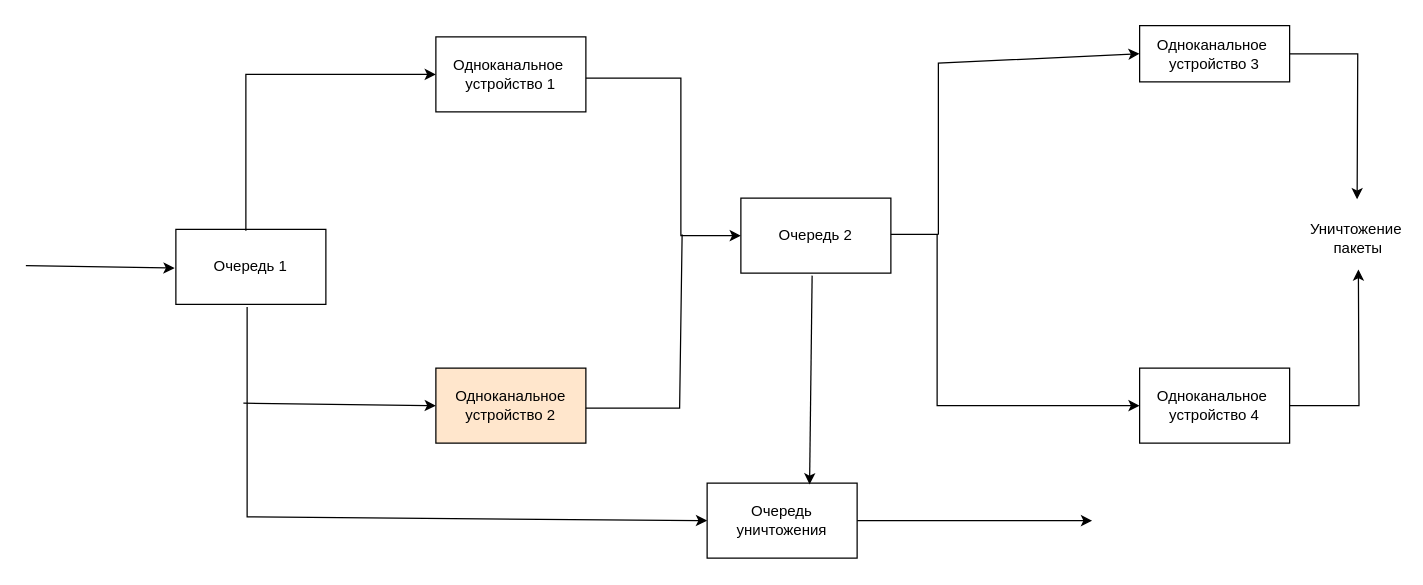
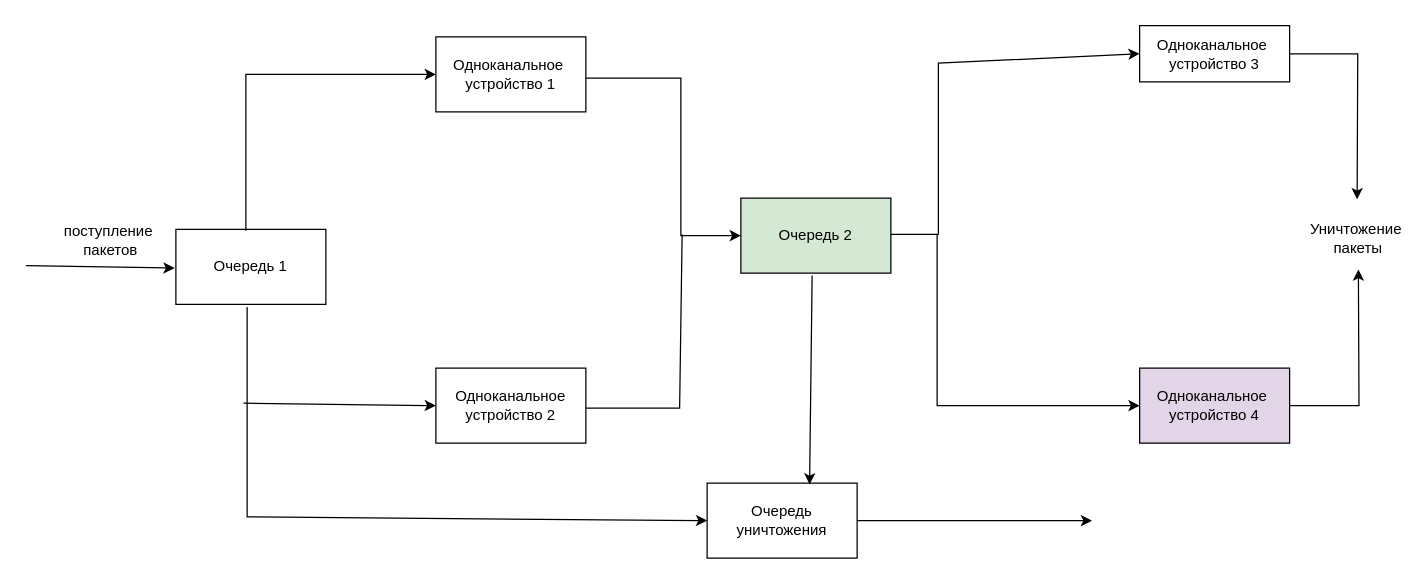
- <mxCell id="6" value="Очередь 2" style="rounded=0;whiteSpace=wrap;html=1;" vertex="1" parent="1"><mxGeometry x="592" y="158" width="120" height="60" as="geometry" /></mxCell>
+ <mxCell id="6" value="Очередь 2" style="rounded=0;whiteSpace=wrap;html=1;fillColor=#d5e8d4;" vertex="1" parent="1"><mxGeometry x="592" y="158" width="120" height="60" as="geometry" /></mxCell>
+ <mxCell id="13" value="поступление&amp;nbsp;&lt;br&gt;пакетов" style="text;html=1;align=center;verticalAlign=middle;whiteSpace=wrap;rounded=0;" vertex="1" parent="1"><mxGeometry x="58" y="177" width="60" height="30" as="geometry" /></mxCell>
- <mxCell id="5" value="Одноканальное устройство 2" style="rounded=0;whiteSpace=wrap;html=1;fillColor=#ffe6cc;" vertex="1" parent="1"><mxGeometry x="348" y="294" width="120" height="60" as="geometry" /></mxCell>
+ <mxCell id="5" value="Одноканальное устройство 2" style="rounded=0;whiteSpace=wrap;html=1;" vertex="1" parent="1"><mxGeometry x="348" y="294" width="120" height="60" as="geometry" /></mxCell>
- <mxCell id="12" value="Одноканальное&amp;nbsp;&lt;br&gt;устройство 4" style="rounded=0;whiteSpace=wrap;html=1;" vertex="1" parent="1"><mxGeometry x="911" y="294" width="120" height="60" as="geometry" /></mxCell>
+ <mxCell id="12" value="Одноканальное&amp;nbsp;&lt;br&gt;устройство 4" style="rounded=0;whiteSpace=wrap;html=1;fillColor=#e1d5e7;" vertex="1" parent="1"><mxGeometry x="911" y="294" width="120" height="60" as="geometry" /></mxCell>
